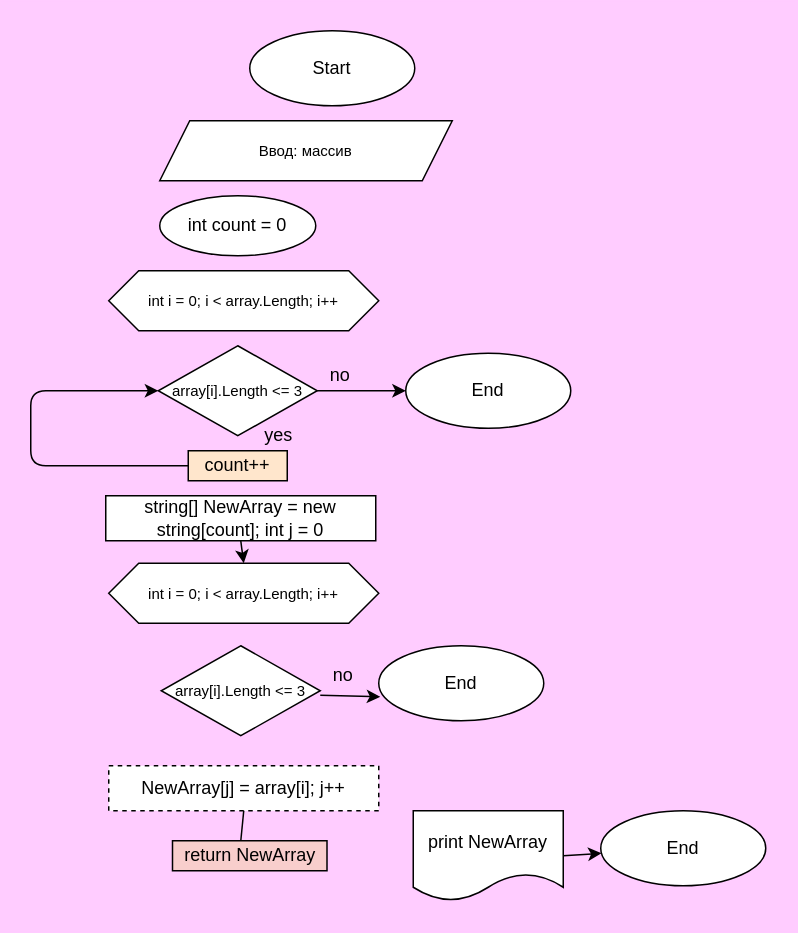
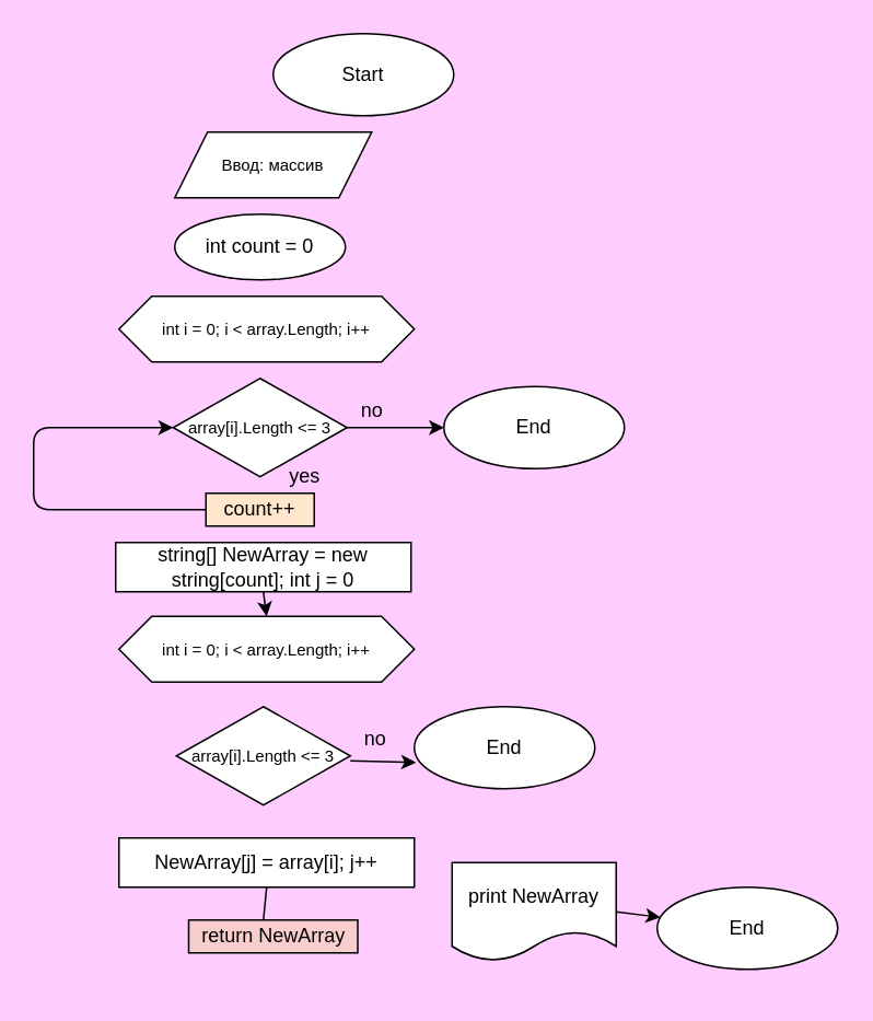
- <mxCell id="2" value="Ввод: массив" style="shape=parallelogram;perimeter=parallelogramPerimeter;whiteSpace=wrap;html=1;fixedSize=1;fontSize=10;rounded=0;" vertex="1" parent="1"><mxGeometry x="106" y="80" width="195" height="40" as="geometry" /></mxCell>
+ <mxCell id="2" value="Ввод: массив" style="shape=parallelogram;perimeter=parallelogramPerimeter;whiteSpace=wrap;html=1;fixedSize=1;fontSize=10;rounded=0;" vertex="1" parent="1"><mxGeometry x="106" y="80" width="120" height="40" as="geometry" /></mxCell>
- <mxCell id="18" value="NewArray[j] = array[i]; j++" style="rounded=0;whiteSpace=wrap;html=1;dashed=1;" vertex="1" parent="1"><mxGeometry x="72" y="510" width="180" height="30" as="geometry" /></mxCell>
+ <mxCell id="18" value="NewArray[j] = array[i]; j++" style="rounded=0;whiteSpace=wrap;html=1;" vertex="1" parent="1"><mxGeometry x="72" y="510" width="180" height="30" as="geometry" /></mxCell>
- <mxCell id="4" value="print NewArray" style="shape=document;whiteSpace=wrap;html=1;boundedLbl=1;fontSize=12;rounded=0;" vertex="1" parent="1"><mxGeometry x="275" y="540" width="100" height="60" as="geometry" /></mxCell>
+ <mxCell id="4" value="print NewArray" style="shape=document;whiteSpace=wrap;html=1;boundedLbl=1;fontSize=12;rounded=0;" vertex="1" parent="1"><mxGeometry x="275" y="525" width="100" height="60" as="geometry" /></mxCell>
